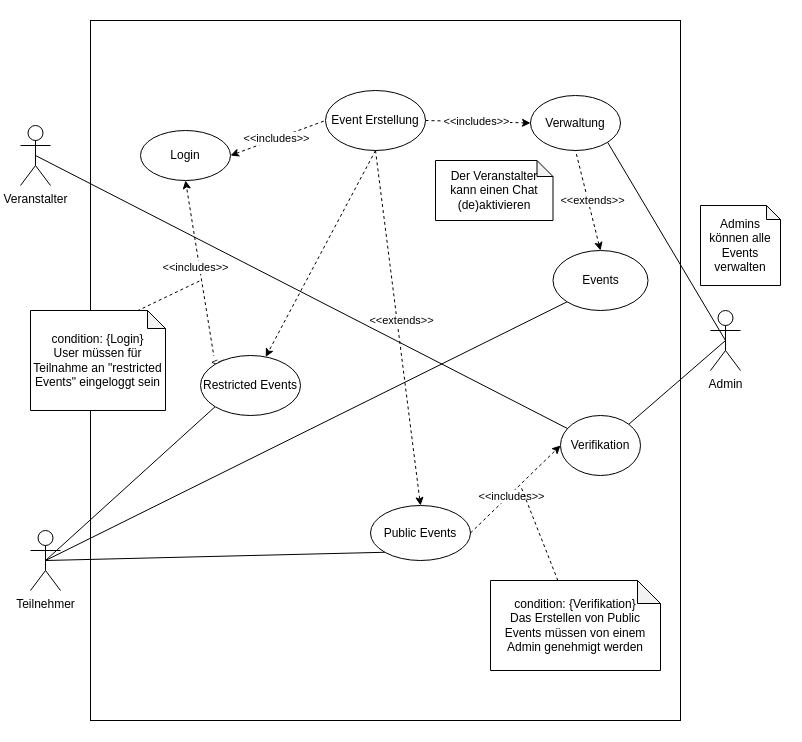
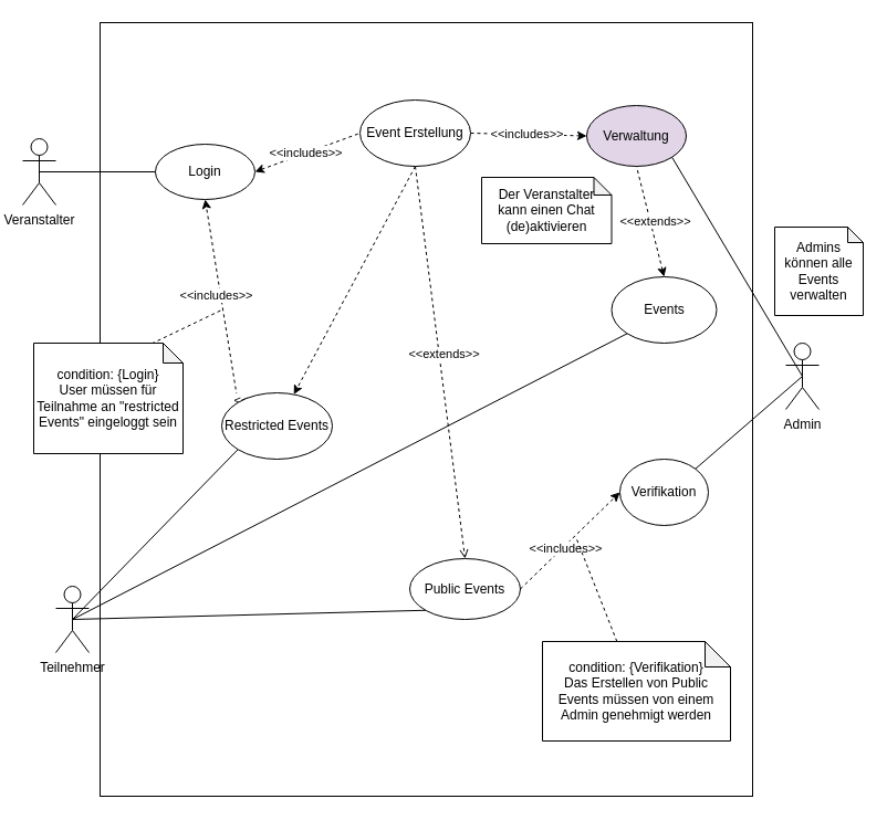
- <mxCell id="13" value="Verwaltung" style="ellipse;whiteSpace=wrap;html=1;" parent="1" vertex="1"><mxGeometry x="530" y="95" width="90" height="55" as="geometry" /></mxCell>
+ <mxCell id="13" value="Verwaltung" style="ellipse;whiteSpace=wrap;html=1;fillColor=#e1d5e7;" parent="1" vertex="1"><mxGeometry x="530" y="95" width="90" height="55" as="geometry" /></mxCell>
- <mxCell id="24" value="" style="endArrow=none;html=1;rounded=0;exitX=0.5;exitY=0.5;exitDx=0;exitDy=0;exitPerimeter=0;" parent="1" source="3" target="11" edge="1"><mxGeometry width="50" height="50" relative="1" as="geometry"><mxPoint x="310" y="425" as="sourcePoint" /><mxPoint x="360" y="375" as="targetPoint" /></mxGeometry></mxCell>
+ <mxCell id="24" value="" style="endArrow=none;html=1;rounded=0;entryX=0;entryY=0.5;entryDx=0;entryDy=0;exitX=0.5;exitY=0.5;exitDx=0;exitDy=0;exitPerimeter=0;" parent="1" source="3" target="7" edge="1"><mxGeometry width="50" height="50" relative="1" as="geometry"><mxPoint x="310" y="425" as="sourcePoint" /><mxPoint x="360" y="375" as="targetPoint" /></mxGeometry></mxCell>
- <mxCell id="16" value="" style="endArrow=classic;dashed=1;html=1;rounded=0;entryX=0.5;entryY=0;entryDx=0;entryDy=0;exitX=0.5;exitY=1;exitDx=0;exitDy=0;endFill=1;startArrow=none;startFill=0;" parent="1" source="31" target="10" edge="1"><mxGeometry width="50" height="50" relative="1" as="geometry"><mxPoint x="310" y="425" as="sourcePoint" /><mxPoint x="360" y="375" as="targetPoint" /></mxGeometry></mxCell>
+ <mxCell id="16" value="" style="endArrow=open;dashed=1;html=1;rounded=0;entryX=0.5;entryY=0;entryDx=0;entryDy=0;exitX=0.5;exitY=1;exitDx=0;exitDy=0;endFill=1;startArrow=none;startFill=0;" parent="1" source="31" target="10" edge="1"><mxGeometry width="50" height="50" relative="1" as="geometry"><mxPoint x="310" y="425" as="sourcePoint" /><mxPoint x="360" y="375" as="targetPoint" /></mxGeometry></mxCell>
- <mxCell id="5" value="Teilnehmer" style="shape=umlActor;verticalLabelPosition=bottom;verticalAlign=top;html=1;outlineConnect=0;" parent="1" vertex="1"><mxGeometry x="30" y="530" width="30" height="60" as="geometry" /></mxCell>
+ <mxCell id="5" value="Teilnehmer" style="shape=umlActor;verticalLabelPosition=bottom;verticalAlign=top;html=1;outlineConnect=0;" parent="1" vertex="1"><mxGeometry x="50" y="530" width="30" height="60" as="geometry" /></mxCell>
